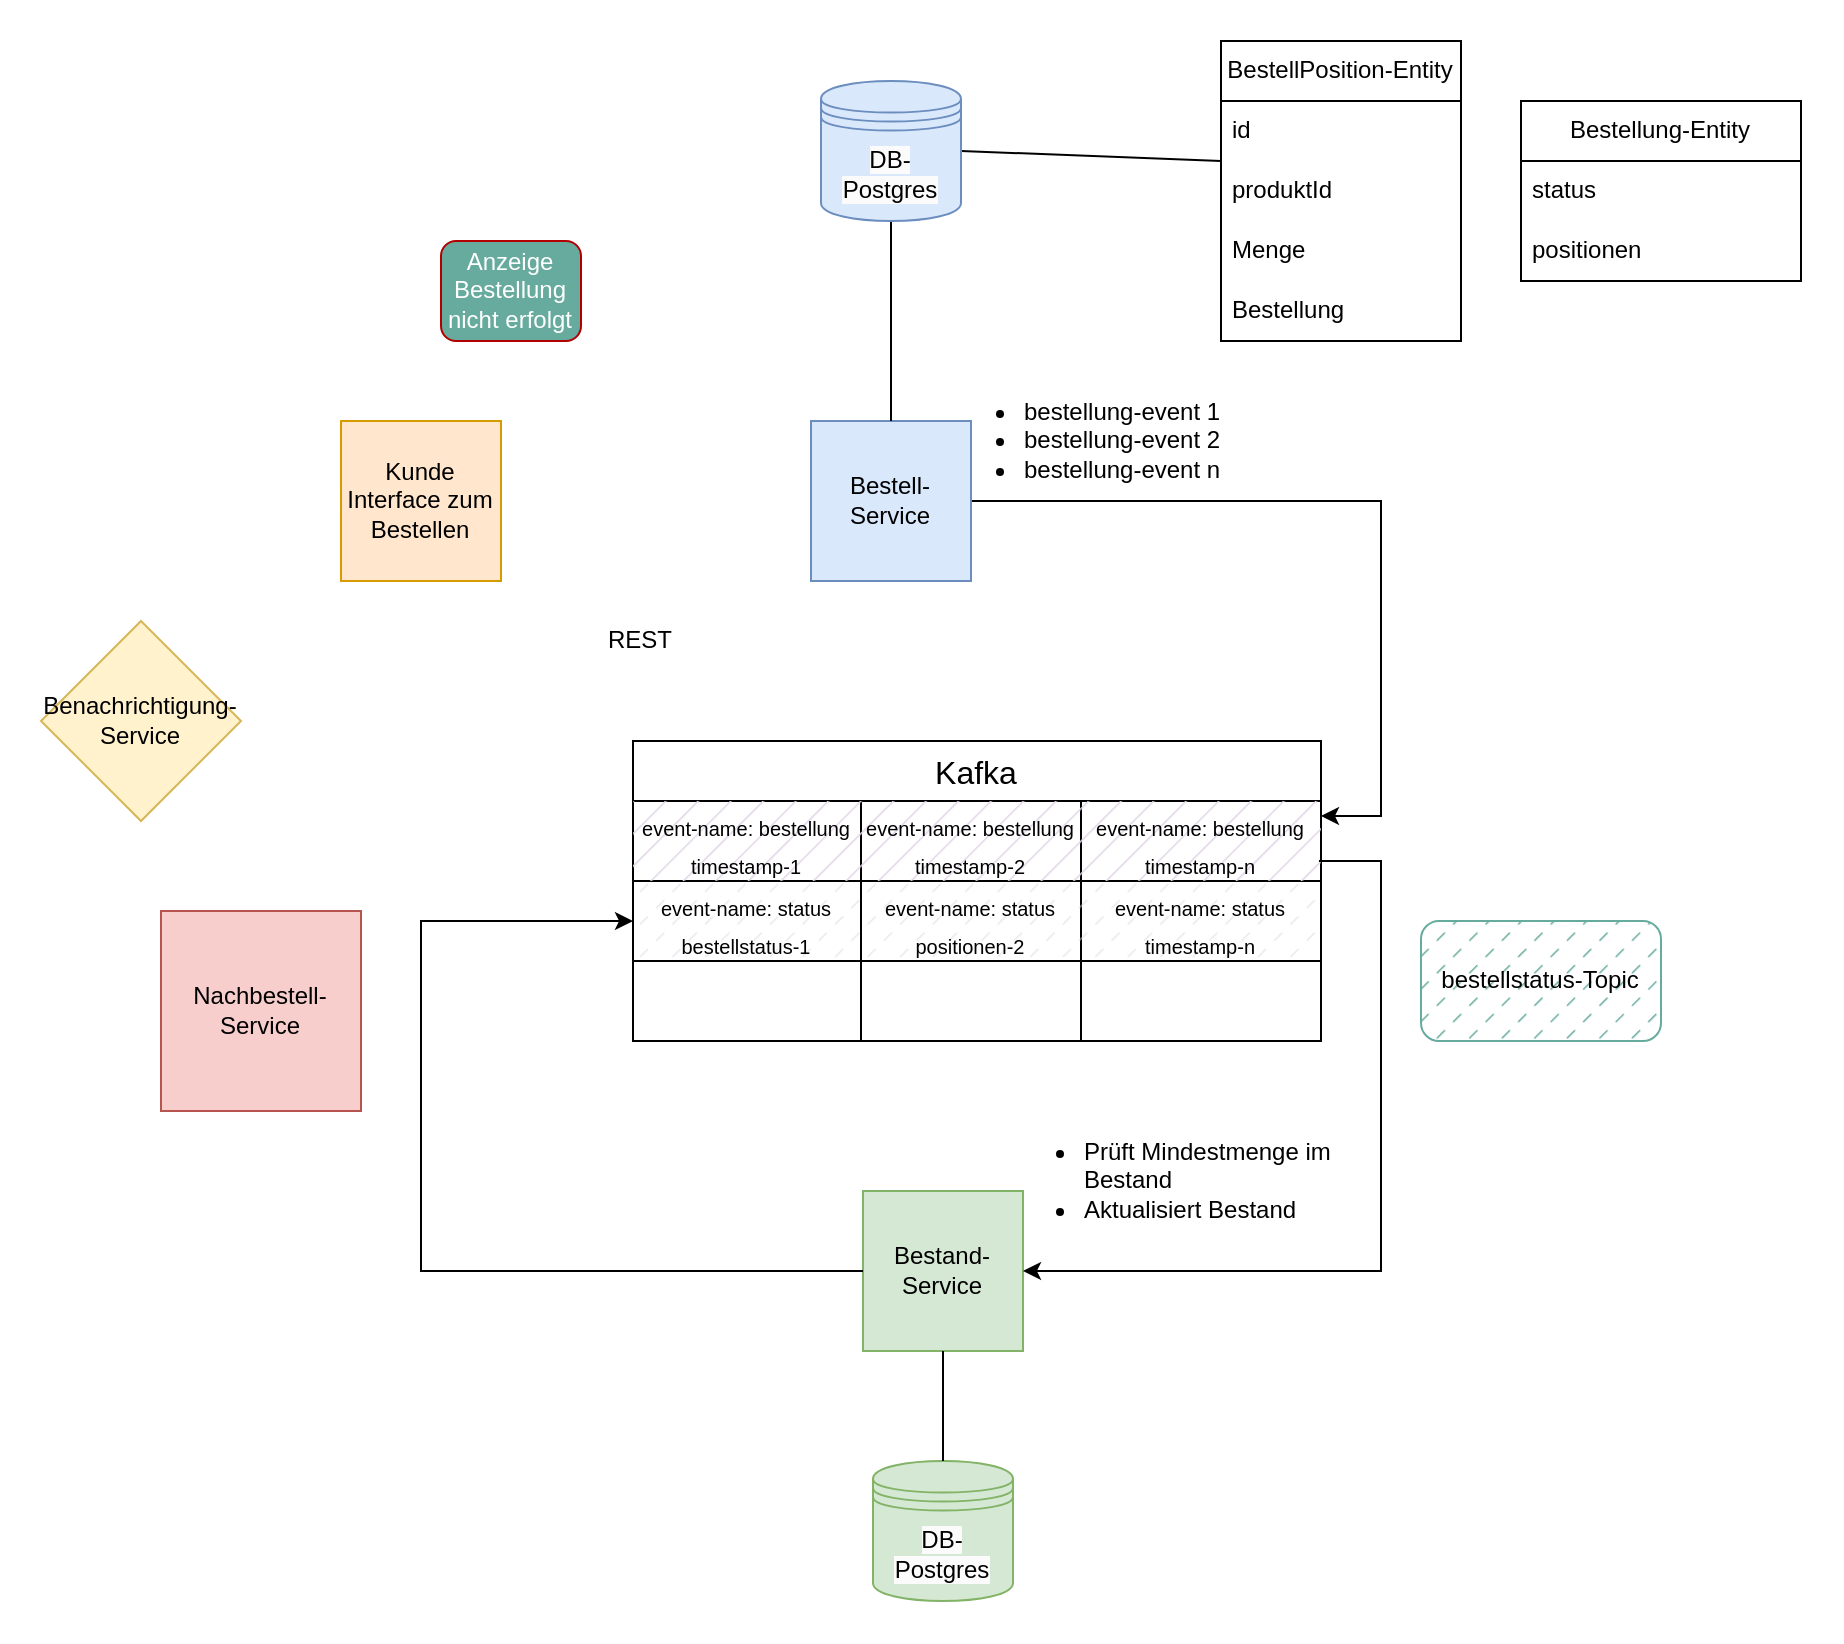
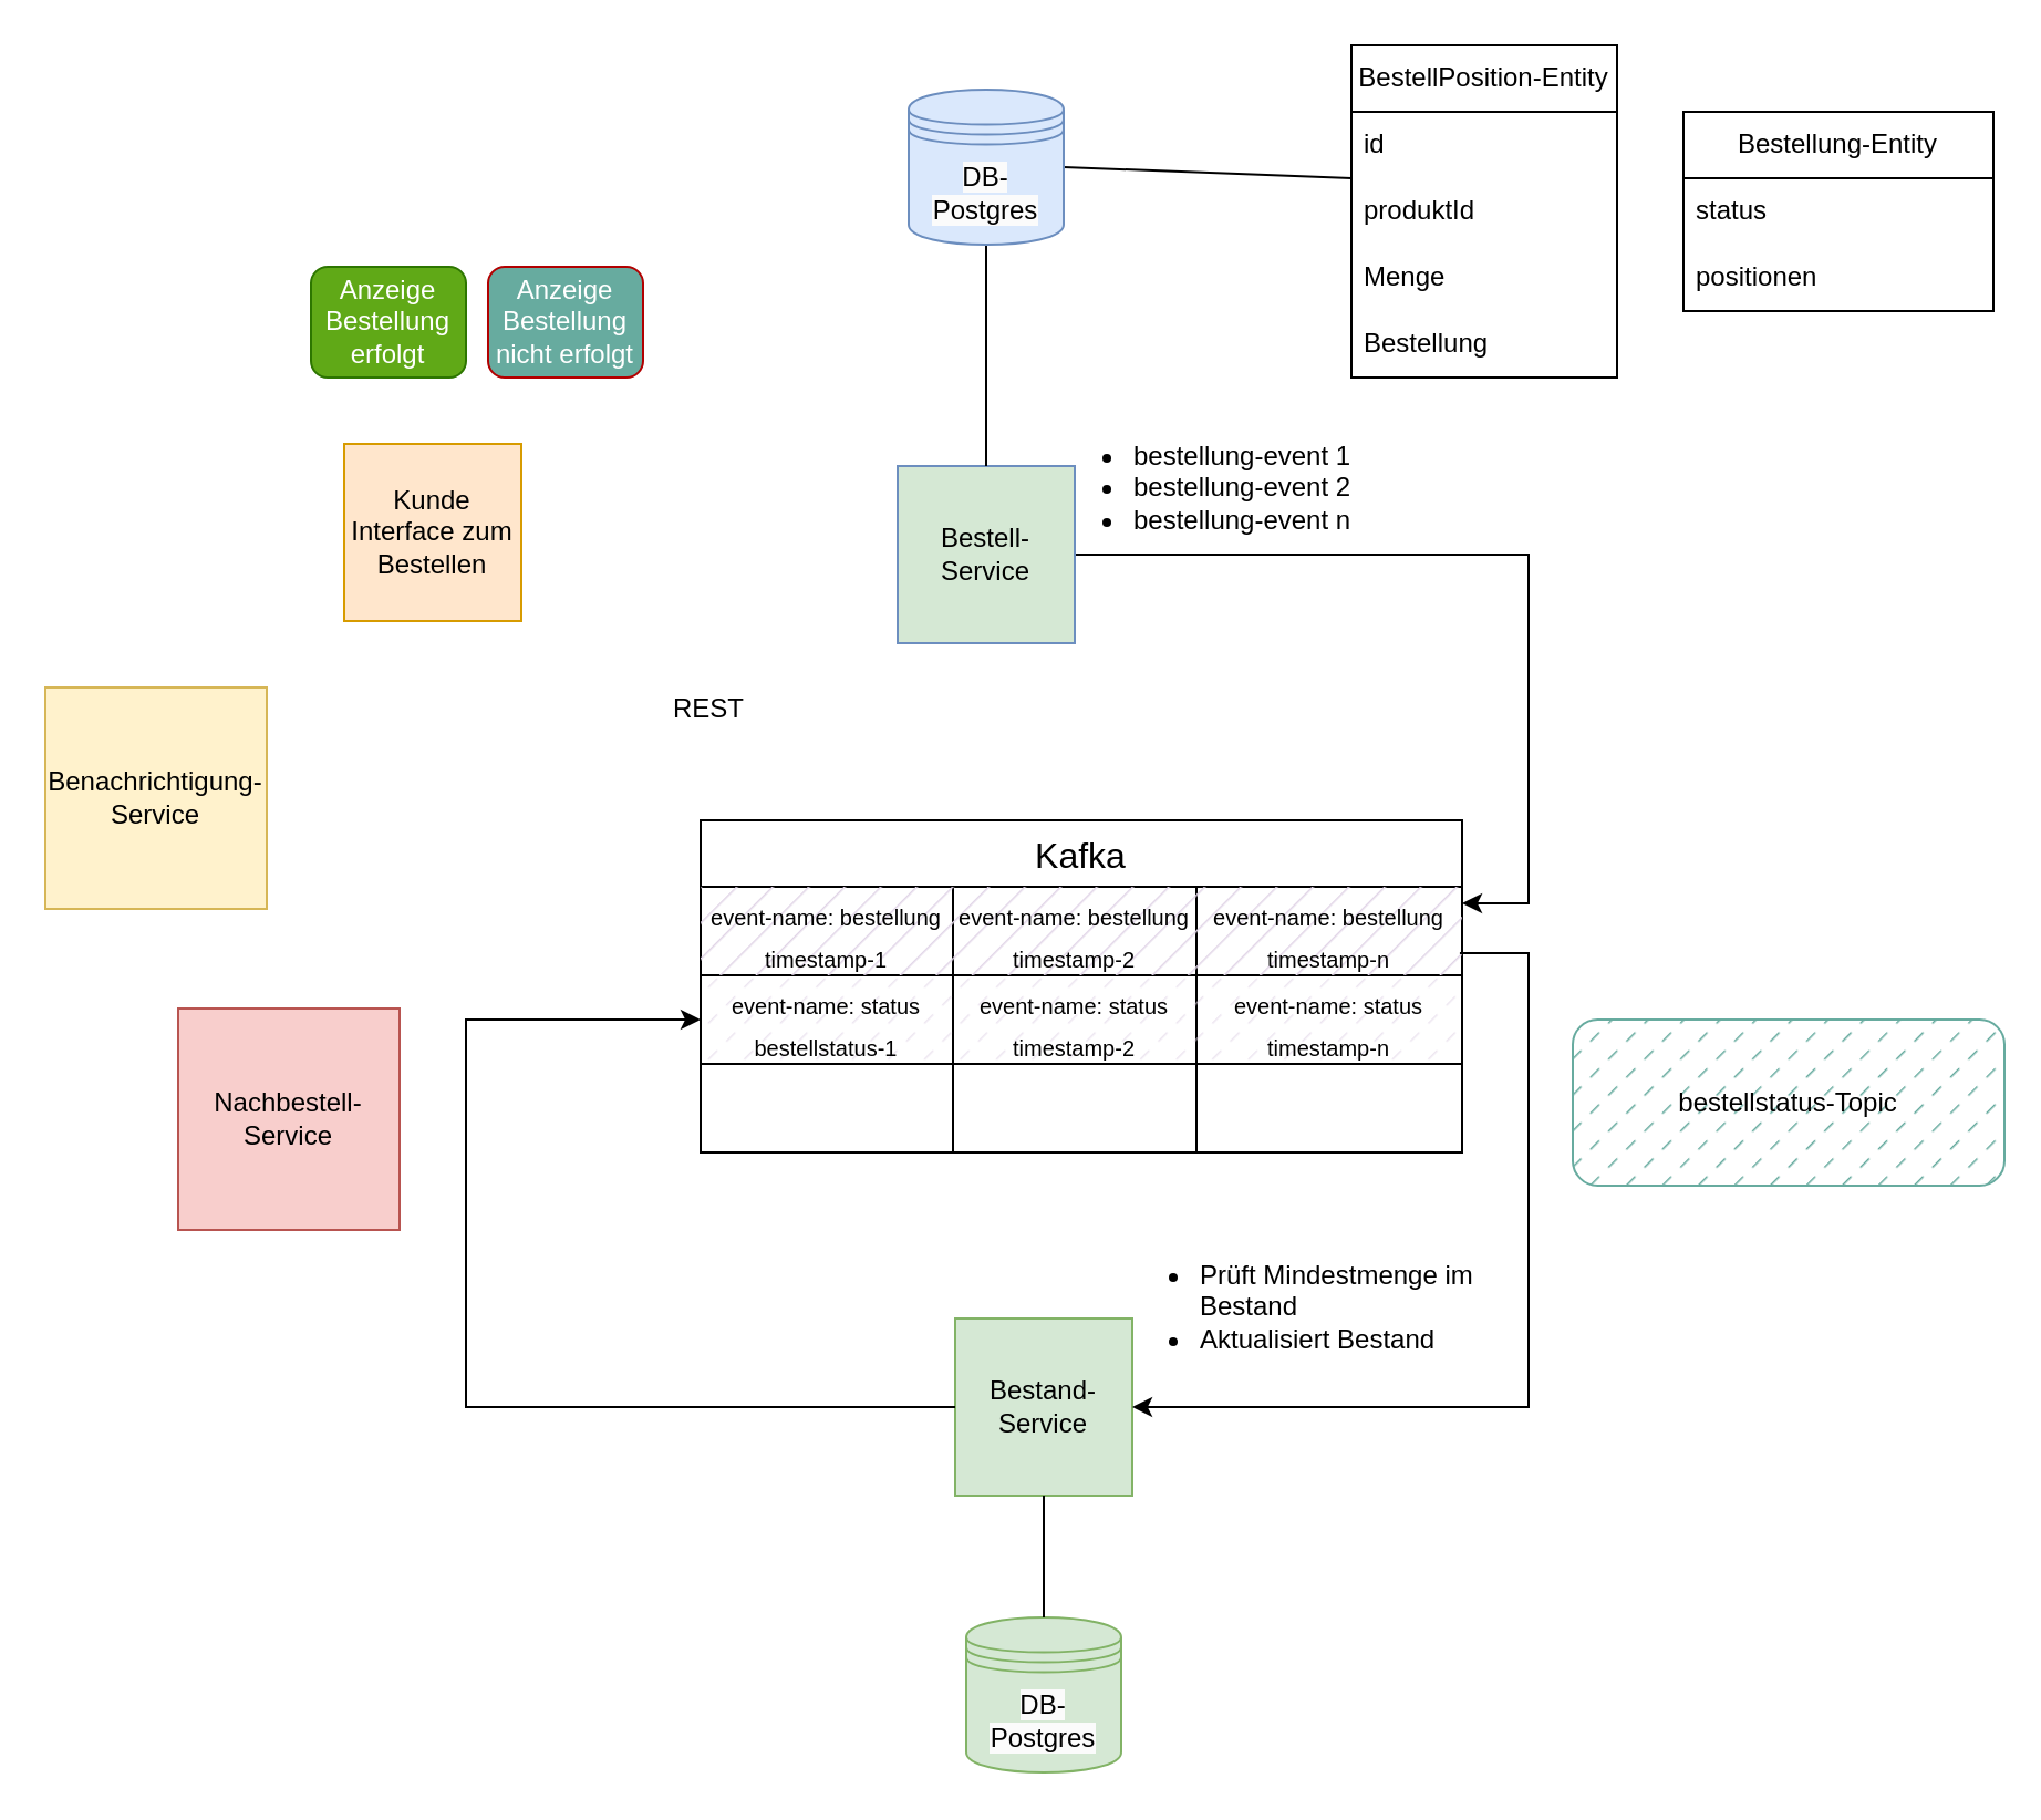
+ <mxCell id="38" value="&lt;font&gt;Anzeige Bestellung erfolgt&lt;/font&gt;" style="rounded=1;whiteSpace=wrap;html=1;fillColor=#60a917;fontColor=#ffffff;strokeColor=#2D7600;" parent="1" vertex="1"><mxGeometry x="140" y="120" width="70" height="50" as="geometry" /></mxCell>
- <mxCell id="2" value="Kunde Interface zum Bestellen" style="whiteSpace=wrap;html=1;aspect=fixed;fillColor=#ffe6cc;strokeColor=#d79b00;" parent="1" vertex="1"><mxGeometry x="170" y="210" width="80" height="80" as="geometry" /></mxCell>
+ <mxCell id="2" value="Kunde Interface zum Bestellen" style="whiteSpace=wrap;html=1;aspect=fixed;fillColor=#ffe6cc;strokeColor=#d79b00;" parent="1" vertex="1"><mxGeometry x="155" y="200" width="80" height="80" as="geometry" /></mxCell>
- <mxCell id="4" value="Bestell-Service" style="whiteSpace=wrap;html=1;aspect=fixed;fillColor=#dae8fc;strokeColor=#6c8ebf;" parent="1" vertex="1"><mxGeometry x="405" y="210" width="80" height="80" as="geometry" /></mxCell>
+ <mxCell id="4" value="Bestell-Service" style="whiteSpace=wrap;html=1;aspect=fixed;fillColor=#d5e8d4;strokeColor=#6c8ebf;" parent="1" vertex="1"><mxGeometry x="405" y="210" width="80" height="80" as="geometry" /></mxCell>
- <mxCell id="40" value="Benachrichtigung-Service" style="rhombus;whiteSpace=wrap;html=1;aspect=fixed;fillColor=#fff2cc;strokeColor=#d6b656;" parent="1" vertex="1"><mxGeometry x="20" y="310" width="100" height="100" as="geometry" /></mxCell>
+ <mxCell id="40" value="Benachrichtigung-Service" style="whiteSpace=wrap;html=1;aspect=fixed;fillColor=#fff2cc;strokeColor=#d6b656;" parent="1" vertex="1"><mxGeometry x="20" y="310" width="100" height="100" as="geometry" /></mxCell>
- <mxCell id="25" value="&lt;font style=&quot;font-size: 10px;&quot;&gt;event-name: status&lt;/font&gt;&lt;div&gt;&lt;font style=&quot;font-size: 10px;&quot;&gt;positionen-2&lt;/font&gt;&lt;/div&gt;" style="shape=partialRectangle;html=1;whiteSpace=wrap;connectable=0;strokeColor=#9673a6;overflow=hidden;fillColor=#e1d5e7;top=0;left=0;bottom=0;right=0;pointerEvents=1;fontSize=16;fillStyle=dashed;opacity=60;" parent="23" vertex="1"><mxGeometry x="114" width="110" height="40" as="geometry"><mxRectangle width="110" height="40" as="alternateBounds" /></mxGeometry></mxCell>
+ <mxCell id="25" value="&lt;font style=&quot;font-size: 10px;&quot;&gt;event-name: status&lt;/font&gt;&lt;div&gt;&lt;font style=&quot;font-size: 10px;&quot;&gt;timestamp-2&lt;/font&gt;&lt;/div&gt;" style="shape=partialRectangle;html=1;whiteSpace=wrap;connectable=0;strokeColor=#9673a6;overflow=hidden;fillColor=#e1d5e7;top=0;left=0;bottom=0;right=0;pointerEvents=1;fontSize=16;fillStyle=dashed;opacity=60;" parent="23" vertex="1"><mxGeometry x="114" width="110" height="40" as="geometry"><mxRectangle width="110" height="40" as="alternateBounds" /></mxGeometry></mxCell>
- <mxCell id="41" value="bestellstatus-Topic" style="rounded=1;whiteSpace=wrap;html=1;fillColor=#67AB9F;strokeColor=#67AB9F;fillStyle=dashed;" parent="1" vertex="1"><mxGeometry x="710" y="460" width="120" height="60" as="geometry" /></mxCell>
+ <mxCell id="41" value="bestellstatus-Topic" style="rounded=1;whiteSpace=wrap;html=1;fillColor=#67AB9F;strokeColor=#67AB9F;fillStyle=dashed;" parent="1" vertex="1"><mxGeometry x="710" y="460" width="195" height="75" as="geometry" /></mxCell>
